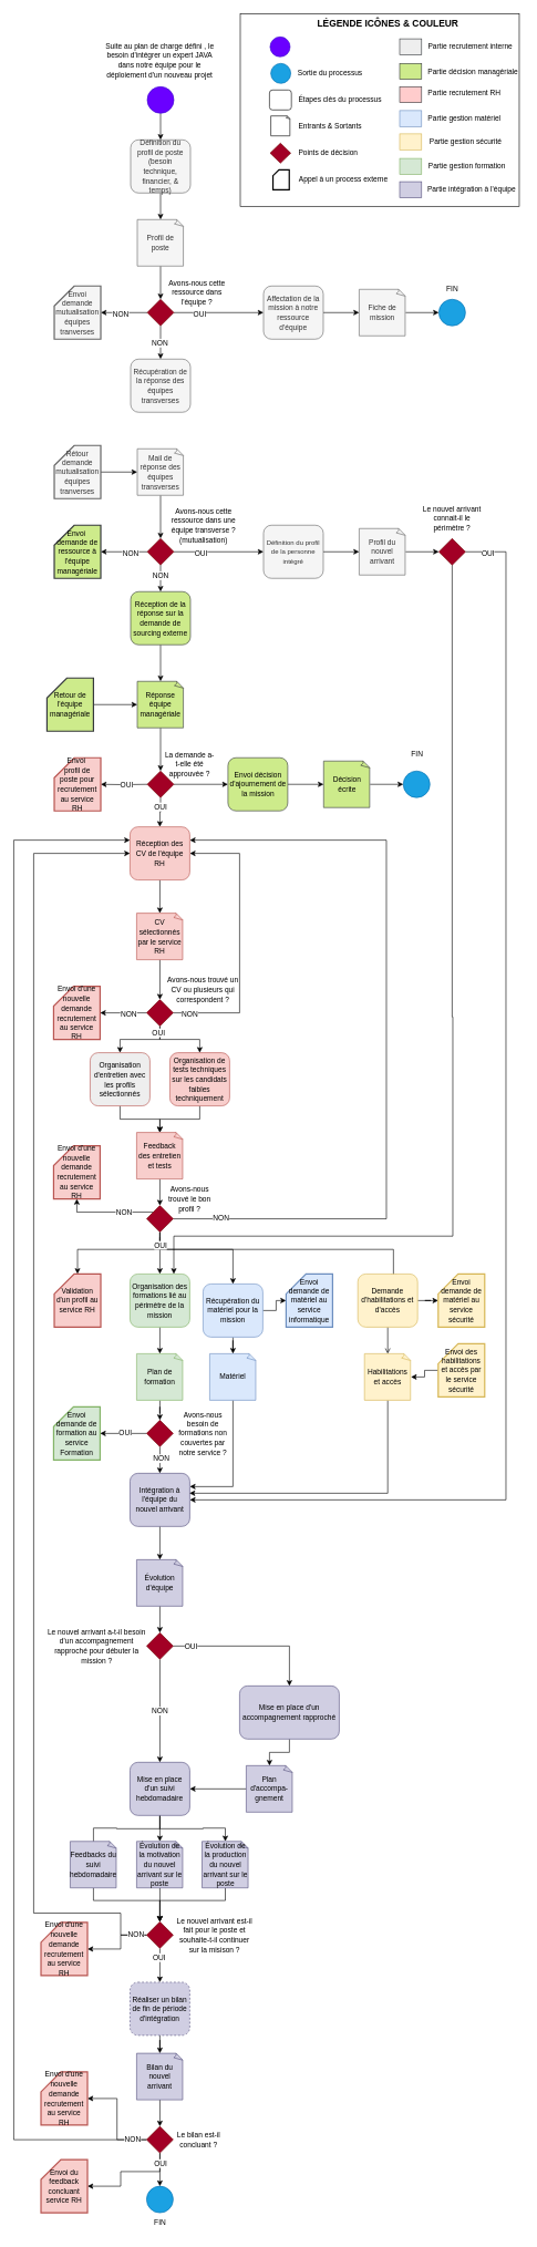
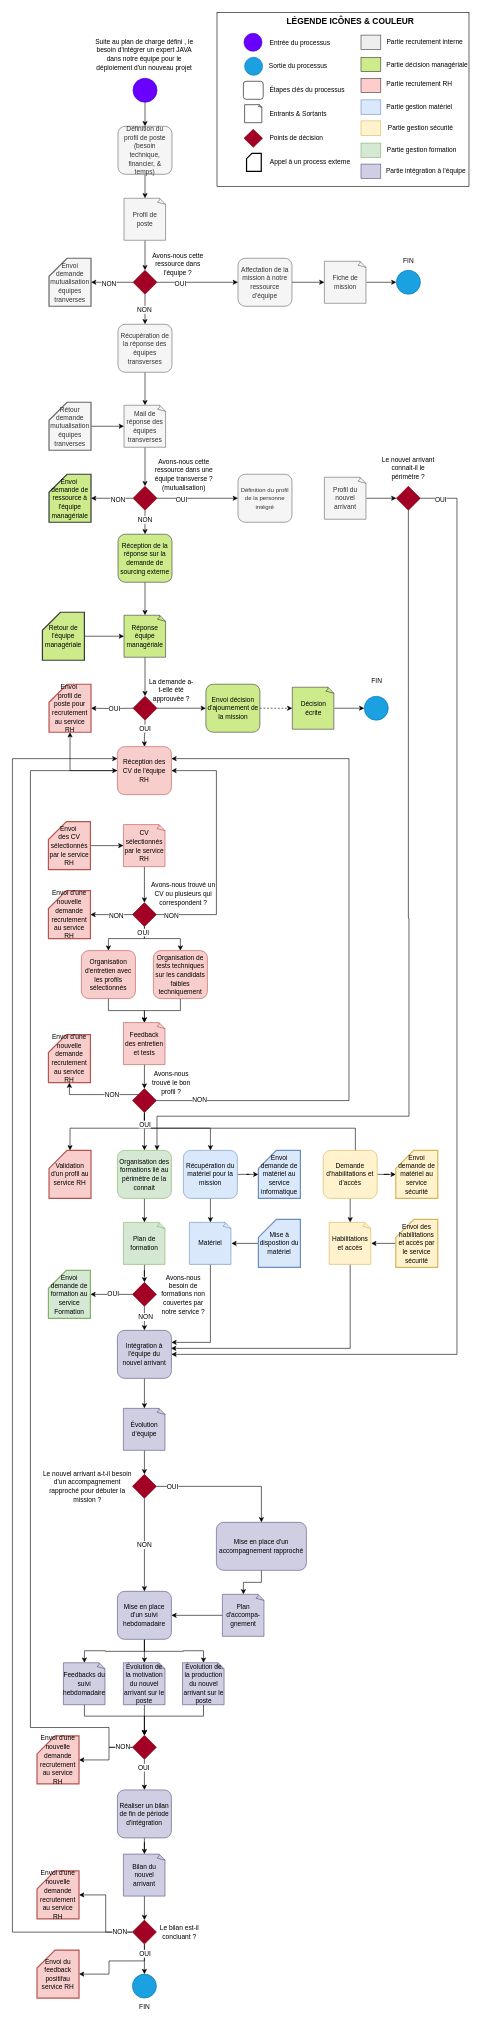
+ <mxCell id="176" value="Entrée du processus" style="text;html=1;align=center;verticalAlign=middle;resizable=0;points=[];autosize=1;strokeColor=none;fillColor=none;fontSize=11;" vertex="1" parent="1"><mxGeometry x="439" y="56" width="120" height="30" as="geometry" /></mxCell>
+ <mxCell id="24" style="edgeStyle=orthogonalEdgeStyle;rounded=0;orthogonalLoop=1;jettySize=auto;html=1;" edge="1" parent="1" source="25" target="39"><mxGeometry relative="1" as="geometry" /></mxCell>
- <mxCell id="40" value="" style="edgeStyle=orthogonalEdgeStyle;rounded=0;orthogonalLoop=1;jettySize=auto;html=1;" edge="1" parent="1" source="41" target="81"><mxGeometry relative="1" as="geometry" /></mxCell>
- <mxCell id="161" value="" style="edgeStyle=orthogonalEdgeStyle;rounded=0;orthogonalLoop=1;jettySize=auto;html=1;" edge="1" parent="1" source="162" target="164"><mxGeometry relative="1" as="geometry" /></mxCell>
+ <mxCell id="161" value="" style="edgeStyle=orthogonalEdgeStyle;rounded=0;orthogonalLoop=1;jettySize=auto;html=1;dashed=1;" edge="1" parent="1" source="162" target="164"><mxGeometry relative="1" as="geometry" /></mxCell>
- <mxCell id="42" value="" style="edgeStyle=orthogonalEdgeStyle;rounded=0;orthogonalLoop=1;jettySize=auto;html=1;" edge="1" parent="1" source="43" target="46"><mxGeometry relative="1" as="geometry" /></mxCell>
+ <mxCell id="42" value="" style="edgeStyle=orthogonalEdgeStyle;rounded=0;orthogonalLoop=1;jettySize=auto;html=1;" edge="1" parent="1" source="43" target="44"><mxGeometry relative="1" as="geometry" /></mxCell>
+ <mxCell id="57" value="&lt;div&gt;&lt;font style=&quot;font-size: 11px;&quot;&gt;Envoi&amp;nbsp;&lt;/font&gt;&lt;/div&gt;&lt;div&gt;&lt;font style=&quot;font-size: 11px;&quot;&gt;des CV sélectionnés par le service RH&lt;/font&gt;&lt;/div&gt;" style="shape=card;whiteSpace=wrap;html=1;fillColor=#f8cecc;strokeColor=#b85450;strokeWidth=2;" vertex="1" parent="1"><mxGeometry x="80" y="1369" width="70" height="80" as="geometry" /></mxCell>
+ <mxCell id="56" style="edgeStyle=orthogonalEdgeStyle;rounded=0;orthogonalLoop=1;jettySize=auto;html=1;" edge="1" parent="1" source="57" target="46"><mxGeometry relative="1" as="geometry" /></mxCell>
- <mxCell id="60" value="&lt;font style=&quot;font-size: 11px;&quot;&gt;Organisation d'entretien avec les profils sélectionnés&lt;/font&gt;" style="rounded=1;whiteSpace=wrap;html=1;fillColor=#eeeeee;strokeColor=#b85450;" vertex="1" parent="1"><mxGeometry x="135" y="1584" width="90" height="80" as="geometry" /></mxCell>
+ <mxCell id="60" value="&lt;font style=&quot;font-size: 11px;&quot;&gt;Organisation d'entretien avec les profils sélectionnés&lt;/font&gt;" style="rounded=1;whiteSpace=wrap;html=1;fillColor=#f8cecc;strokeColor=#b85450;" vertex="1" parent="1"><mxGeometry x="135" y="1584" width="90" height="80" as="geometry" /></mxCell>
- <mxCell id="76" value="&lt;font style=&quot;font-size: 11px;&quot;&gt;Organisation des formations lié au périmètre de la mission&lt;/font&gt;" style="rounded=1;whiteSpace=wrap;html=1;fillColor=#d5e8d4;strokeColor=#82b366;" vertex="1" parent="1"><mxGeometry x="195" y="1917" width="90" height="80" as="geometry" /></mxCell>
+ <mxCell id="76" value="&lt;font style=&quot;font-size: 11px;&quot;&gt;Organisation des formations lié au périmètre de la connait&lt;/font&gt;" style="rounded=1;whiteSpace=wrap;html=1;fillColor=#d5e8d4;strokeColor=#82b366;" vertex="1" parent="1"><mxGeometry x="195" y="1917" width="90" height="80" as="geometry" /></mxCell>
- <mxCell id="138" value="&lt;font style=&quot;font-size: 11px;&quot;&gt;Récupération du matériel pour la mission&lt;/font&gt;" style="rounded=1;whiteSpace=wrap;html=1;fillColor=#dae8fc;strokeColor=#6c8ebf;" vertex="1" parent="1"><mxGeometry x="305" y="1932" width="90" height="80" as="geometry" /></mxCell>
+ <mxCell id="138" value="&lt;font style=&quot;font-size: 11px;&quot;&gt;Récupération du matériel pour la mission&lt;/font&gt;" style="rounded=1;whiteSpace=wrap;html=1;fillColor=#dae8fc;strokeColor=#6c8ebf;" vertex="1" parent="1"><mxGeometry x="305" y="1917" width="90" height="80" as="geometry" /></mxCell>
- <mxCell id="139" value="" style="edgeStyle=orthogonalEdgeStyle;rounded=0;orthogonalLoop=1;jettySize=auto;html=1;endArrow=open;" edge="1" parent="1" source="141" target="145"><mxGeometry relative="1" as="geometry" /></mxCell>
+ <mxCell id="139" value="" style="edgeStyle=orthogonalEdgeStyle;rounded=0;orthogonalLoop=1;jettySize=auto;html=1;" edge="1" parent="1" source="141" target="145"><mxGeometry relative="1" as="geometry" /></mxCell>
- <mxCell id="151" value="&lt;font style=&quot;font-size: 11px;&quot;&gt;Envoi des habilitations et accès par le service sécurité&lt;/font&gt;" style="shape=card;whiteSpace=wrap;html=1;fillColor=#fff2cc;strokeColor=#d6b656;strokeWidth=2;" vertex="1" parent="1"><mxGeometry x="659" y="2022" width="70" height="80" as="geometry" /></mxCell>
+ <mxCell id="151" value="&lt;font style=&quot;font-size: 11px;&quot;&gt;Envoi des habilitations et accès par le service sécurité&lt;/font&gt;" style="shape=card;whiteSpace=wrap;html=1;fillColor=#fff2cc;strokeColor=#d6b656;strokeWidth=2;" vertex="1" parent="1"><mxGeometry x="659" y="2032" width="70" height="80" as="geometry" /></mxCell>
+ <mxCell id="147" value="" style="edgeStyle=orthogonalEdgeStyle;rounded=0;orthogonalLoop=1;jettySize=auto;html=1;" edge="1" parent="1" source="148" target="143"><mxGeometry relative="1" as="geometry" /></mxCell>
+ <mxCell id="148" value="&lt;div&gt;&lt;font style=&quot;font-size: 11px;&quot;&gt;Mise à dispostion du matériel&lt;br&gt;&lt;/font&gt;&lt;/div&gt;" style="shape=card;whiteSpace=wrap;html=1;fillColor=#dae8fc;strokeColor=#6c8ebf;strokeWidth=2;" vertex="1" parent="1"><mxGeometry x="430" y="2032" width="70" height="80" as="geometry" /></mxCell>
- <mxCell id="98" value="" style="edgeStyle=orthogonalEdgeStyle;rounded=0;orthogonalLoop=1;jettySize=auto;html=1;exitX=0.5;exitY=1;exitDx=0;exitDy=0;endArrow=none;" edge="1" parent="1" source="101" target="114"><mxGeometry relative="1" as="geometry" /></mxCell>
+ <mxCell id="98" value="" style="edgeStyle=orthogonalEdgeStyle;rounded=0;orthogonalLoop=1;jettySize=auto;html=1;exitX=0.5;exitY=1;exitDx=0;exitDy=0;" edge="1" parent="1" source="101" target="114"><mxGeometry relative="1" as="geometry" /></mxCell>
- <mxCell id="121" value="&lt;font style=&quot;font-size: 11px;&quot;&gt;Le nouvel arrivant est-il fait pour le poste et souhaite-t-il continuer sur la misison ?&lt;/font&gt;" style="text;html=1;strokeColor=none;fillColor=none;align=center;verticalAlign=middle;whiteSpace=wrap;rounded=0;" vertex="1" parent="1"><mxGeometry x="260" y="2872" width="125" height="80" as="geometry" /></mxCell>
- <mxCell id="103" value="&lt;font style=&quot;font-size: 11px;&quot;&gt;Réaliser un bilan de fin de période d'intégration&lt;/font&gt;" style="rounded=1;whiteSpace=wrap;html=1;fillColor=#d0cee2;strokeColor=#56517e;dashed=1;" vertex="1" parent="1"><mxGeometry x="195" y="2983" width="90" height="80" as="geometry" /></mxCell>
+ <mxCell id="103" value="&lt;font style=&quot;font-size: 11px;&quot;&gt;Réaliser un bilan de fin de période d'intégration&lt;/font&gt;" style="rounded=1;whiteSpace=wrap;html=1;fillColor=#d0cee2;strokeColor=#56517e;" vertex="1" parent="1"><mxGeometry x="195" y="2983" width="90" height="80" as="geometry" /></mxCell>
- <mxCell id="204" value="&lt;div&gt;&lt;font style=&quot;font-size: 11px;&quot;&gt;Envoi du feedback concluant service RH&lt;/font&gt;&lt;/div&gt;" style="shape=card;whiteSpace=wrap;html=1;fillColor=#f8cecc;strokeColor=#b85450;strokeWidth=2;" vertex="1" parent="1"><mxGeometry x="61" y="3250" width="70" height="80" as="geometry" /></mxCell>
+ <mxCell id="204" value="&lt;div&gt;&lt;font style=&quot;font-size: 11px;&quot;&gt;Envoi du feedback positifau service RH&lt;/font&gt;&lt;/div&gt;" style="shape=card;whiteSpace=wrap;html=1;fillColor=#f8cecc;strokeColor=#b85450;strokeWidth=2;" vertex="1" parent="1"><mxGeometry x="61" y="3250" width="70" height="80" as="geometry" /></mxCell>
